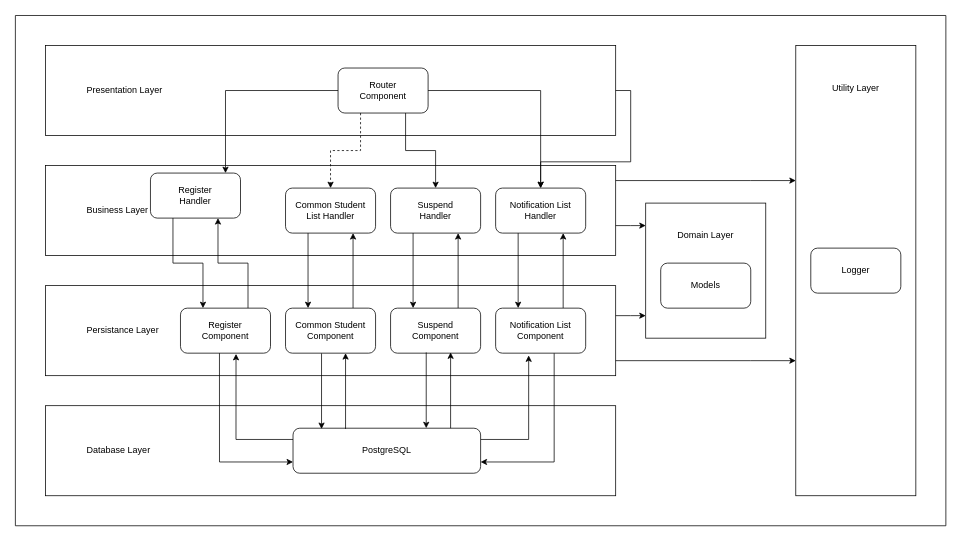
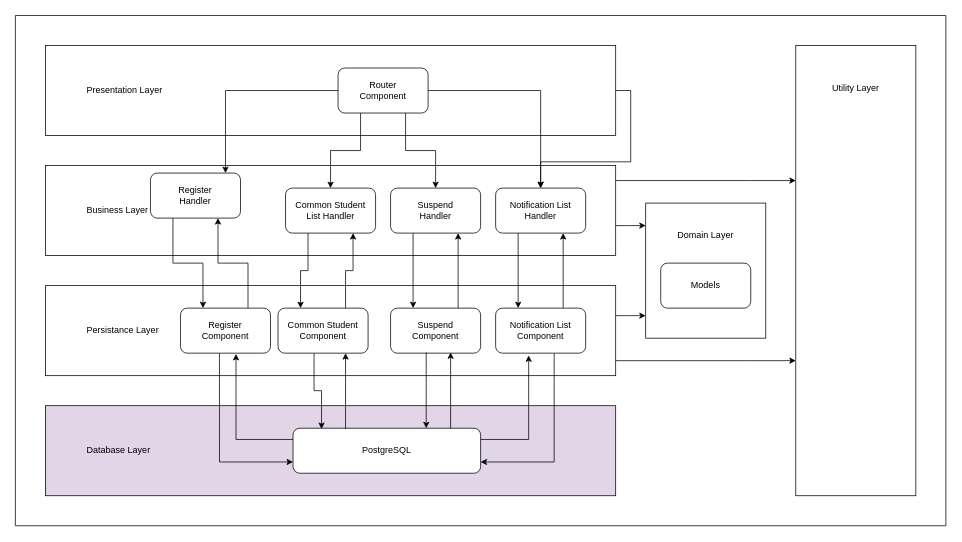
- <mxCell id="30" style="edgeStyle=orthogonalEdgeStyle;rounded=0;orthogonalLoop=1;jettySize=auto;html=1;exitX=0.25;exitY=1;exitDx=0;exitDy=0;entryX=0.5;entryY=0;entryDx=0;entryDy=0;movable=1;resizable=1;rotatable=1;deletable=1;editable=1;locked=0;connectable=1;dashed=1;" parent="2" source="4" target="16" edge="1"><mxGeometry relative="1" as="geometry" /></mxCell>
+ <mxCell id="30" style="edgeStyle=orthogonalEdgeStyle;rounded=0;orthogonalLoop=1;jettySize=auto;html=1;exitX=0.25;exitY=1;exitDx=0;exitDy=0;entryX=0.5;entryY=0;entryDx=0;entryDy=0;movable=1;resizable=1;rotatable=1;deletable=1;editable=1;locked=0;connectable=1;" parent="2" source="4" target="16" edge="1"><mxGeometry relative="1" as="geometry" /></mxCell>
- <mxCell id="39" value="Logger" style="rounded=1;whiteSpace=wrap;html=1;movable=1;resizable=1;rotatable=1;deletable=1;editable=1;locked=0;connectable=1;" parent="2" vertex="1"><mxGeometry x="1060" y="310" width="120" height="60" as="geometry" /></mxCell>
- <mxCell id="23" value="Common Student Component" style="rounded=1;whiteSpace=wrap;html=1;movable=1;resizable=1;rotatable=1;deletable=1;editable=1;locked=0;connectable=1;" parent="2" vertex="1"><mxGeometry x="360" y="390" width="120" height="60" as="geometry" /></mxCell>
+ <mxCell id="23" value="Common Student Component" style="rounded=1;whiteSpace=wrap;html=1;movable=1;resizable=1;rotatable=1;deletable=1;editable=1;locked=0;connectable=1;" parent="2" vertex="1"><mxGeometry x="350" y="390" width="120" height="60" as="geometry" /></mxCell>
- <mxCell id="10" value="&lt;span style=&quot;white-space: pre;&quot;&gt;&#09;&lt;/span&gt;&lt;span style=&quot;white-space: pre;&quot;&gt;&#09;&lt;/span&gt;Database&amp;nbsp;Layer" style="rounded=0;whiteSpace=wrap;html=1;align=left;movable=1;resizable=1;rotatable=1;deletable=1;editable=1;locked=0;connectable=1;" parent="2" vertex="1"><mxGeometry x="40" y="520" width="760" height="120" as="geometry" /></mxCell>
+ <mxCell id="10" value="&lt;span style=&quot;white-space: pre;&quot;&gt;&#09;&lt;/span&gt;&lt;span style=&quot;white-space: pre;&quot;&gt;&#09;&lt;/span&gt;Database&amp;nbsp;Layer" style="rounded=0;whiteSpace=wrap;html=1;align=left;movable=1;resizable=1;rotatable=1;deletable=1;editable=1;locked=0;connectable=1;fillColor=#e1d5e7;" parent="2" vertex="1"><mxGeometry x="40" y="520" width="760" height="120" as="geometry" /></mxCell>
